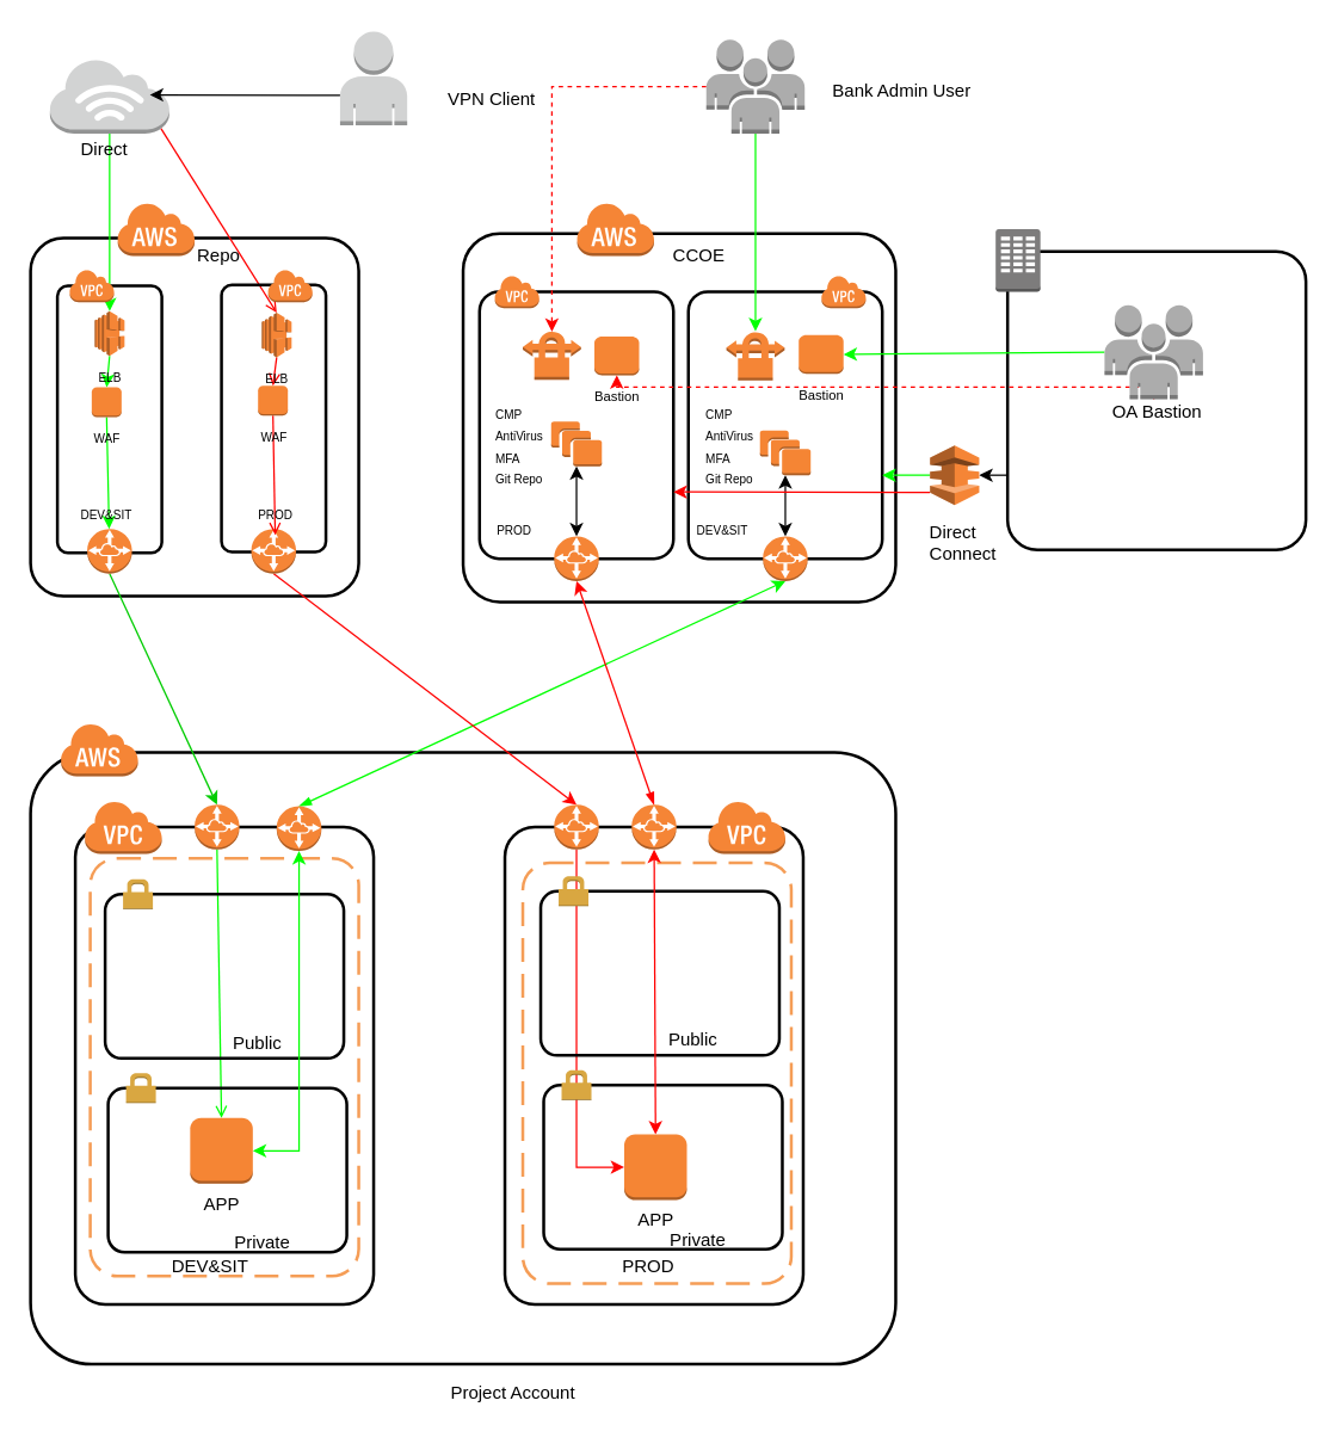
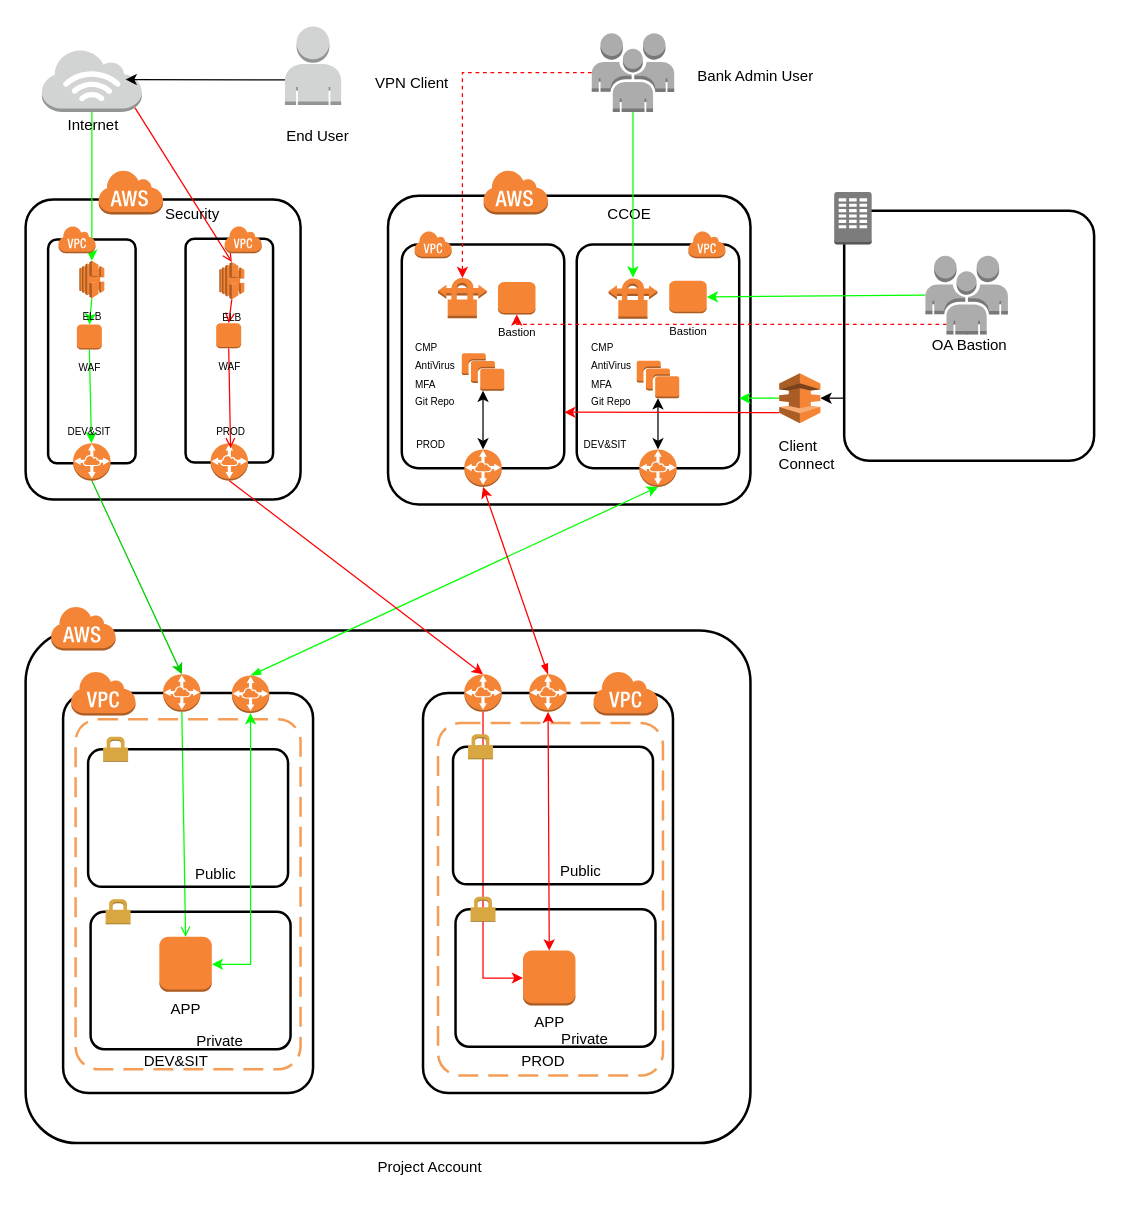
- <mxCell id="77" value="Direct&lt;br&gt;&lt;br&gt;" style="text;html=1;resizable=0;points=[];autosize=1;align=left;verticalAlign=top;spacingTop=-4;" vertex="1" parent="1"><mxGeometry x="52" y="90" width="60" height="30" as="geometry" /></mxCell>
+ <mxCell id="77" value="Internet&lt;br&gt;&lt;br&gt;" style="text;html=1;resizable=0;points=[];autosize=1;align=left;verticalAlign=top;spacingTop=-4;" vertex="1" parent="1"><mxGeometry x="52" y="90" width="60" height="30" as="geometry" /></mxCell>
+ <mxCell id="93" value="End User&lt;br&gt;&lt;br&gt;" style="text;html=1;resizable=0;points=[];autosize=1;align=left;verticalAlign=top;spacingTop=-4;" vertex="1" parent="1"><mxGeometry x="227" y="99" width="70" height="30" as="geometry" /></mxCell>
- <mxCell id="39" value="CCOE" style="text;html=1;resizable=0;points=[];autosize=1;align=left;verticalAlign=top;spacingTop=-4;" vertex="1" parent="1"><mxGeometry x="449" y="161" width="50" height="20" as="geometry" /></mxCell>
+ <mxCell id="39" value="CCOE" style="text;html=1;resizable=0;points=[];autosize=1;align=left;verticalAlign=top;spacingTop=-4;" vertex="1" parent="1"><mxGeometry x="484" y="161" width="50" height="20" as="geometry" /></mxCell>
- <mxCell id="40" value="Repo&lt;br&gt;&lt;br&gt;" style="text;html=1;resizable=0;points=[];autosize=1;align=left;verticalAlign=top;spacingTop=-4;" vertex="1" parent="1"><mxGeometry x="130" y="161" width="60" height="30" as="geometry" /></mxCell>
+ <mxCell id="40" value="Security&lt;br&gt;&lt;br&gt;" style="text;html=1;resizable=0;points=[];autosize=1;align=left;verticalAlign=top;spacingTop=-4;" vertex="1" parent="1"><mxGeometry x="130" y="161" width="60" height="30" as="geometry" /></mxCell>
- <mxCell id="97" value="Direct&amp;nbsp;&lt;br&gt;Connect&lt;br&gt;&lt;br&gt;" style="text;html=1;resizable=0;points=[];autosize=1;align=left;verticalAlign=top;spacingTop=-4;" vertex="1" parent="1"><mxGeometry x="621" y="347" width="60" height="40" as="geometry" /></mxCell>
+ <mxCell id="97" value="Client&amp;nbsp;&lt;br&gt;Connect&lt;br&gt;&lt;br&gt;" style="text;html=1;resizable=0;points=[];autosize=1;align=left;verticalAlign=top;spacingTop=-4;" vertex="1" parent="1"><mxGeometry x="621" y="347" width="60" height="40" as="geometry" /></mxCell>
